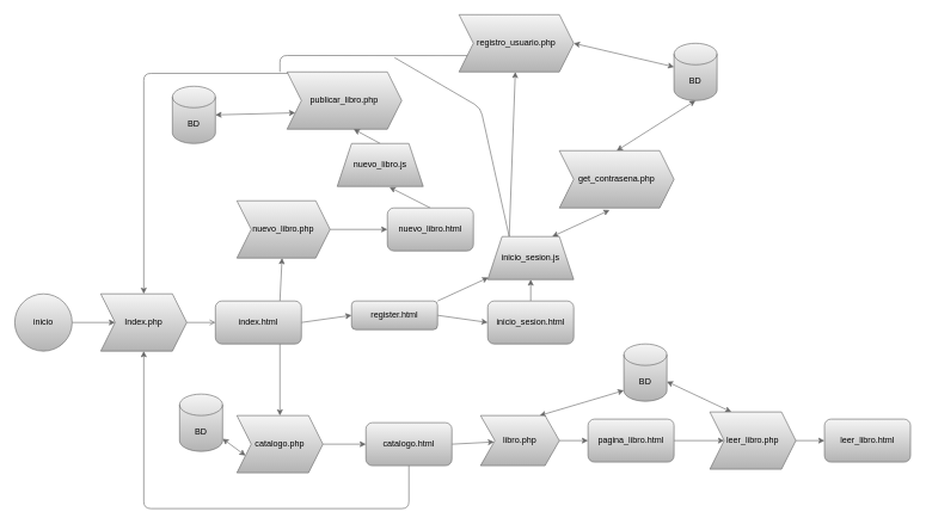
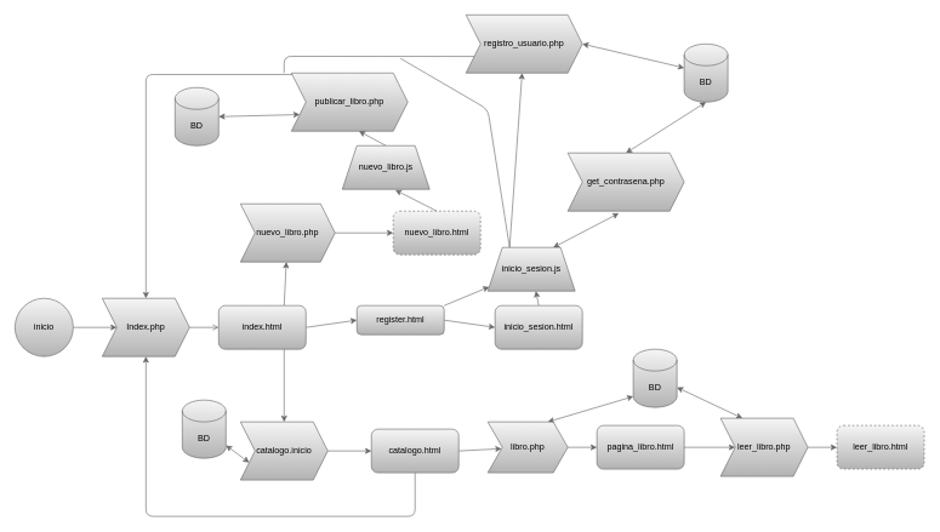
- <mxCell id="12" value="nuevo_libro.html" style="rounded=1;whiteSpace=wrap;html=1;fillColor=#f5f5f5;gradientColor=#b3b3b3;strokeColor=#666666;fontColor=#000000;" vertex="1" parent="1"><mxGeometry x="540" y="290" width="120" height="60" as="geometry" /></mxCell>
+ <mxCell id="12" value="nuevo_libro.html" style="rounded=1;whiteSpace=wrap;html=1;fillColor=#f5f5f5;gradientColor=#b3b3b3;strokeColor=#666666;fontColor=#000000;dashed=1;" vertex="1" parent="1"><mxGeometry x="540" y="290" width="120" height="60" as="geometry" /></mxCell>
- <mxCell id="31" value="inicio_sesion.js" style="shape=trapezoid;perimeter=trapezoidPerimeter;whiteSpace=wrap;html=1;fixedSize=1;fontFamily=Helvetica;fontSize=12;fontColor=#000000;strokeColor=#666666;fillColor=#f5f5f5;gradientColor=#b3b3b3;" vertex="1" parent="1"><mxGeometry x="680" y="330" width="120" height="60" as="geometry" /></mxCell>
+ <mxCell id="31" value="inicio_sesion.js" style="shape=trapezoid;perimeter=trapezoidPerimeter;whiteSpace=wrap;html=1;fixedSize=1;fontFamily=Helvetica;fontSize=12;fontColor=#000000;strokeColor=#666666;fillColor=#f5f5f5;gradientColor=#b3b3b3;" vertex="1" parent="1"><mxGeometry x="670" y="340" width="120" height="60" as="geometry" /></mxCell>
- <mxCell id="49" value="leer_libro.html" style="rounded=1;whiteSpace=wrap;html=1;fontFamily=Helvetica;fontSize=12;fontColor=#000000;strokeColor=#666666;fillColor=#f5f5f5;gradientColor=#b3b3b3;" vertex="1" parent="1"><mxGeometry x="1150" y="585" width="120" height="60" as="geometry" /></mxCell>
+ <mxCell id="49" value="leer_libro.html" style="rounded=1;whiteSpace=wrap;html=1;fontFamily=Helvetica;fontSize=12;fontColor=#000000;strokeColor=#666666;fillColor=#f5f5f5;gradientColor=#b3b3b3;dashed=1;" vertex="1" parent="1"><mxGeometry x="1150" y="585" width="120" height="60" as="geometry" /></mxCell>
- <mxCell id="10" value="catalogo.php" style="shape=step;perimeter=stepPerimeter;whiteSpace=wrap;html=1;fixedSize=1;fillColor=#f5f5f5;gradientColor=#b3b3b3;strokeColor=#666666;fontColor=#000000;" vertex="1" parent="1"><mxGeometry x="330" y="580" width="120" height="80" as="geometry" /></mxCell>
+ <mxCell id="10" value="catalogo.inicio" style="shape=step;perimeter=stepPerimeter;whiteSpace=wrap;html=1;fixedSize=1;fillColor=#f5f5f5;gradientColor=#b3b3b3;strokeColor=#666666;fontColor=#000000;" vertex="1" parent="1"><mxGeometry x="330" y="580" width="120" height="80" as="geometry" /></mxCell>
